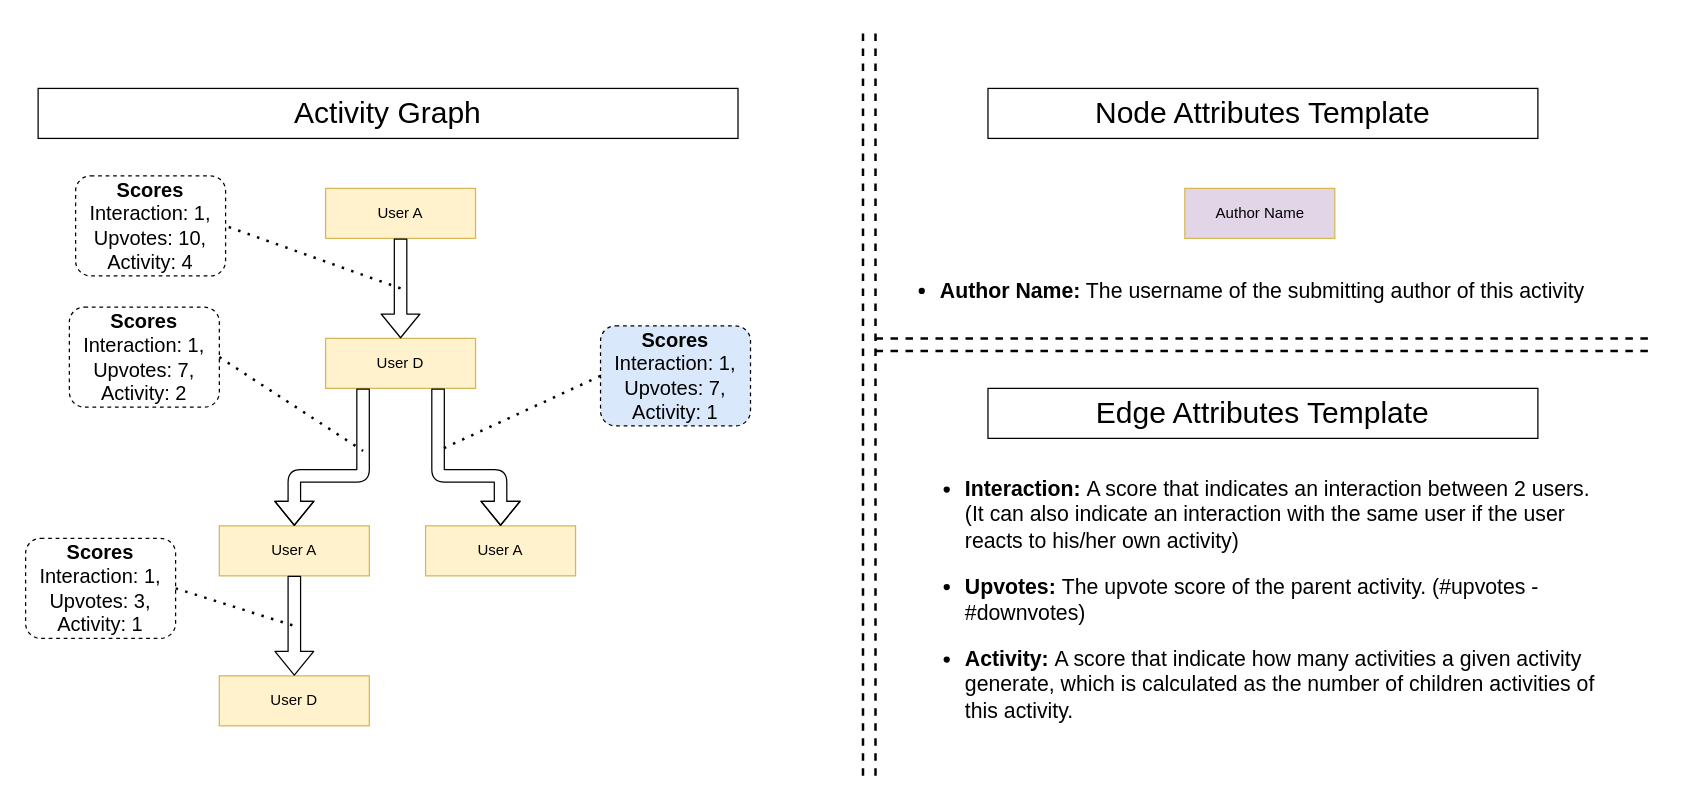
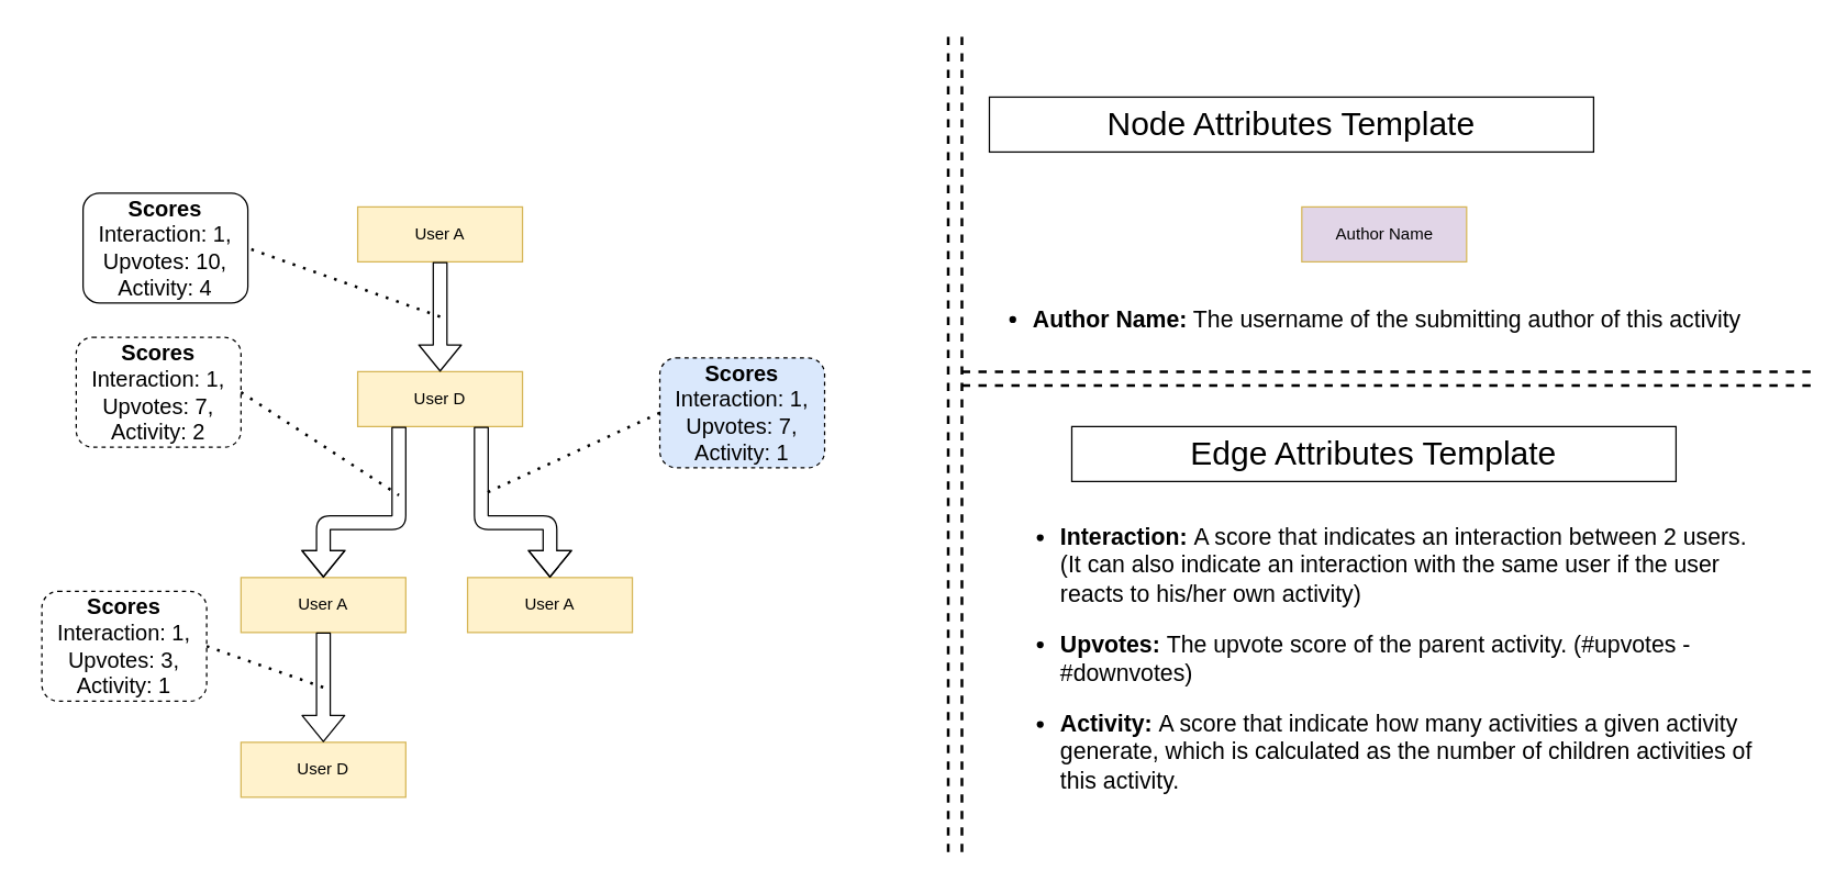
- <mxCell id="15" value="&lt;font style=&quot;font-size: 24px&quot;&gt;Activity Graph&lt;/font&gt;" style="text;html=1;fillColor=none;align=center;verticalAlign=middle;whiteSpace=wrap;rounded=0;strokeColor=#000000;" parent="1" vertex="1"><mxGeometry x="30" y="70" width="560" height="40" as="geometry" /></mxCell>
- <mxCell id="14" value="&lt;font style=&quot;font-size: 24px&quot;&gt;Node Attributes Template&lt;/font&gt;" style="text;html=1;fillColor=none;align=center;verticalAlign=middle;whiteSpace=wrap;rounded=0;strokeColor=#000000;" parent="1" vertex="1"><mxGeometry x="790" y="70" width="440" height="40" as="geometry" /></mxCell>
+ <mxCell id="14" value="&lt;font style=&quot;font-size: 24px&quot;&gt;Node Attributes Template&lt;/font&gt;" style="text;html=1;fillColor=none;align=center;verticalAlign=middle;whiteSpace=wrap;rounded=0;strokeColor=#000000;" parent="1" vertex="1"><mxGeometry x="720" y="70" width="440" height="40" as="geometry" /></mxCell>
- <mxCell id="22" value="&lt;b style=&quot;font-size: 16px;&quot;&gt;Scores&lt;/b&gt;&lt;br style=&quot;font-size: 16px;&quot;&gt;Interaction: 1,&lt;br style=&quot;font-size: 16px;&quot;&gt;Upvotes: 10,&lt;br style=&quot;font-size: 16px;&quot;&gt;Activity: 4" style="rounded=1;whiteSpace=wrap;html=1;dashed=1;fontSize=16;" parent="1" vertex="1"><mxGeometry x="60" y="140" width="120" height="80" as="geometry" /></mxCell>
+ <mxCell id="22" value="&lt;b style=&quot;font-size: 16px;&quot;&gt;Scores&lt;/b&gt;&lt;br style=&quot;font-size: 16px;&quot;&gt;Interaction: 1,&lt;br style=&quot;font-size: 16px;&quot;&gt;Upvotes: 10,&lt;br style=&quot;font-size: 16px;&quot;&gt;Activity: 4" style="rounded=1;whiteSpace=wrap;html=1;dashed=0;fontSize=16;" parent="1" vertex="1"><mxGeometry x="60" y="140" width="120" height="80" as="geometry" /></mxCell>
- <mxCell id="16" value="&lt;font style=&quot;font-size: 24px&quot;&gt;Edge Attributes Template&lt;/font&gt;" style="text;html=1;fillColor=none;align=center;verticalAlign=middle;whiteSpace=wrap;rounded=0;strokeColor=#000000;" parent="1" vertex="1"><mxGeometry x="790" y="310" width="440" height="40" as="geometry" /></mxCell>
+ <mxCell id="16" value="&lt;font style=&quot;font-size: 24px&quot;&gt;Edge Attributes Template&lt;/font&gt;" style="text;html=1;fillColor=none;align=center;verticalAlign=middle;whiteSpace=wrap;rounded=0;strokeColor=#000000;" parent="1" vertex="1"><mxGeometry x="780" y="310" width="440" height="40" as="geometry" /></mxCell>
- <mxCell id="25" value="&lt;b style=&quot;font-size: 16px;&quot;&gt;Scores&lt;br style=&quot;font-size: 16px;&quot;&gt;&lt;/b&gt;Interaction: 1,&lt;br style=&quot;font-size: 16px;&quot;&gt;Upvotes: 3,&lt;br style=&quot;font-size: 16px;&quot;&gt;Activity: 1" style="rounded=1;whiteSpace=wrap;html=1;dashed=1;fontSize=16;" parent="1" vertex="1"><mxGeometry x="20" y="430" width="120" height="80" as="geometry" /></mxCell>
+ <mxCell id="25" value="&lt;b style=&quot;font-size: 16px;&quot;&gt;Scores&lt;br style=&quot;font-size: 16px;&quot;&gt;&lt;/b&gt;Interaction: 1,&lt;br style=&quot;font-size: 16px;&quot;&gt;Upvotes: 3,&lt;br style=&quot;font-size: 16px;&quot;&gt;Activity: 1" style="rounded=1;whiteSpace=wrap;html=1;dashed=1;fontSize=16;" parent="1" vertex="1"><mxGeometry x="30" y="430" width="120" height="80" as="geometry" /></mxCell>
